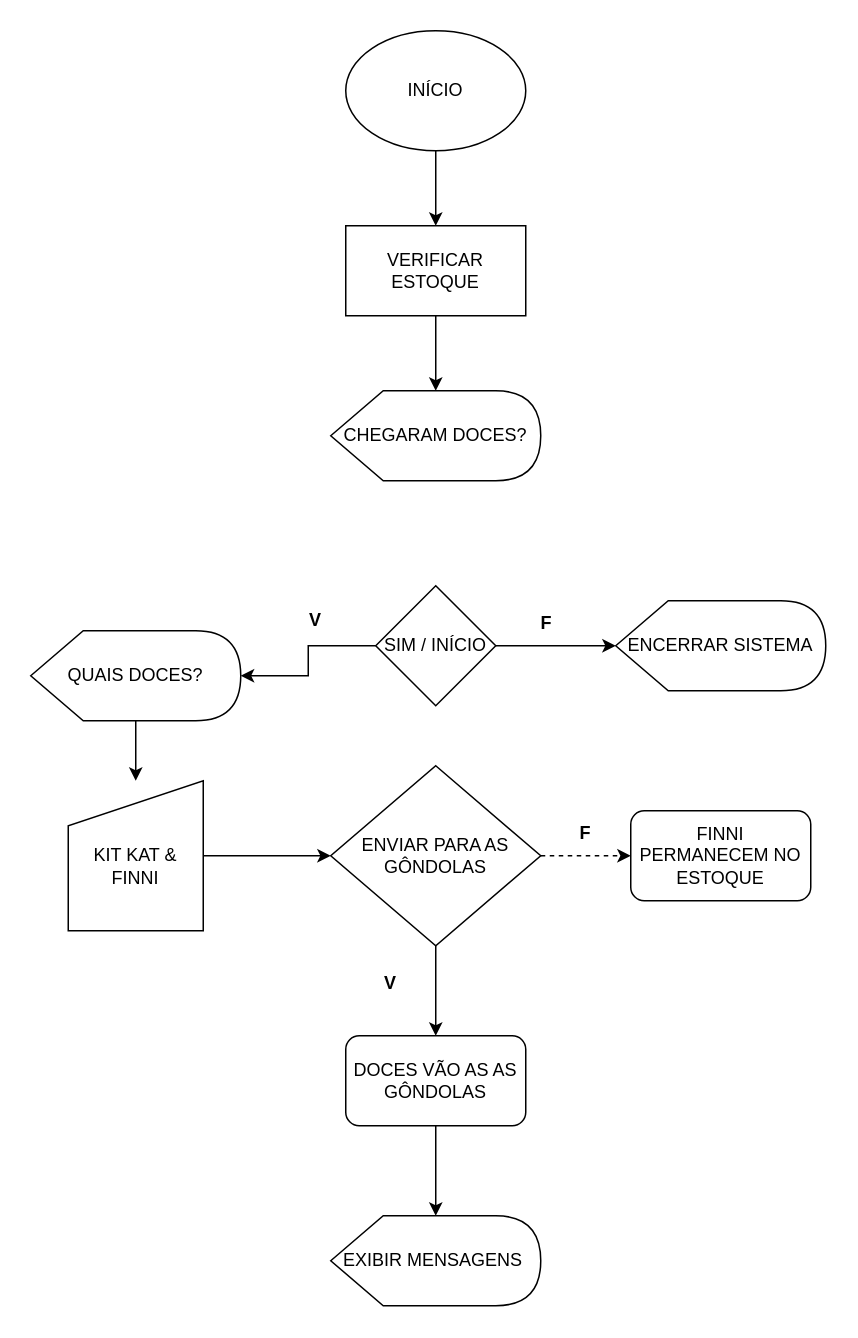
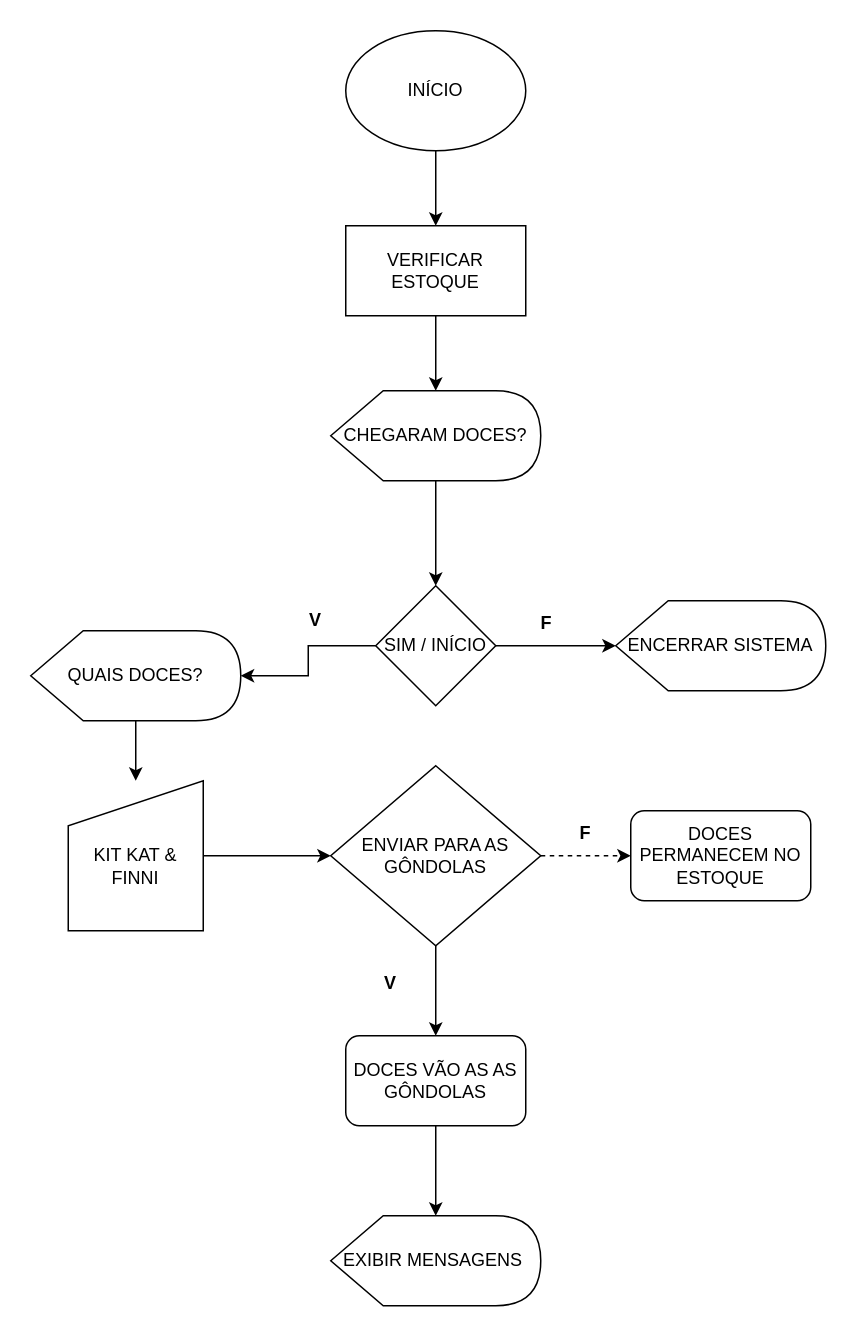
+ <mxCell id="4" style="edgeStyle=orthogonalEdgeStyle;rounded=0;orthogonalLoop=1;jettySize=auto;html=1;entryX=0.5;entryY=0;entryDx=0;entryDy=0;" edge="1" parent="1" source="5" target="10"><mxGeometry relative="1" as="geometry" /></mxCell>
- <mxCell id="21" value="FINNI PERMANECEM NO ESTOQUE" style="rounded=1;whiteSpace=wrap;html=1;" vertex="1" parent="1"><mxGeometry x="420" y="540" width="120" height="60" as="geometry" /></mxCell>
+ <mxCell id="21" value="DOCES PERMANECEM NO ESTOQUE" style="rounded=1;whiteSpace=wrap;html=1;" vertex="1" parent="1"><mxGeometry x="420" y="540" width="120" height="60" as="geometry" /></mxCell>
